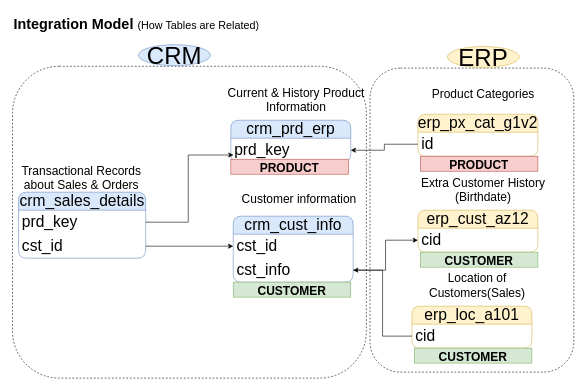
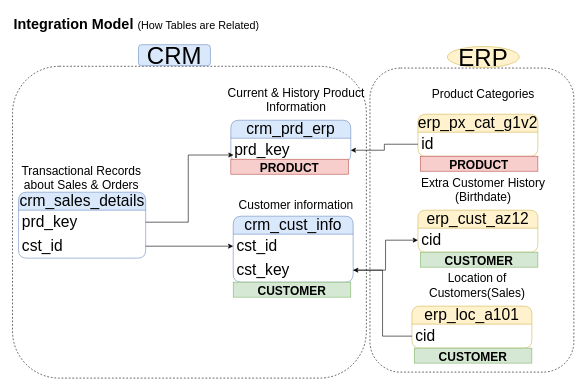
- <mxCell id="28" value="&lt;font style=&quot;font-size: 40px;&quot;&gt;CRM&lt;/font&gt;" style="ellipse;whiteSpace=wrap;html=1;fillColor=#dae8fc;strokeColor=#6c8ebf;" parent="1" vertex="1"><mxGeometry x="230" y="74" width="120" height="35" as="geometry" /></mxCell>
+ <mxCell id="28" value="&lt;font style=&quot;font-size: 40px;&quot;&gt;CRM&lt;/font&gt;" style="rounded=1;whiteSpace=wrap;html=1;fillColor=#dae8fc;strokeColor=#6c8ebf;" parent="1" vertex="1"><mxGeometry x="230" y="74" width="120" height="35" as="geometry" /></mxCell>
- <mxCell id="14" value="&lt;font style=&quot;font-size: 20px;&quot;&gt;Customer information&lt;/font&gt;" style="text;html=1;align=center;verticalAlign=middle;whiteSpace=wrap;rounded=0;" parent="1" vertex="1"><mxGeometry x="393" y="315" width="210" height="30" as="geometry" /></mxCell>
+ <mxCell id="14" value="&lt;font style=&quot;font-size: 20px;&quot;&gt;Customer information&lt;/font&gt;" style="text;html=1;align=center;verticalAlign=middle;whiteSpace=wrap;rounded=0;" parent="1" vertex="1"><mxGeometry x="388" y="325" width="210" height="30" as="geometry" /></mxCell>
- <mxCell id="4" value="cst_info" style="text;strokeColor=none;fillColor=none;align=left;verticalAlign=middle;spacingLeft=4;spacingRight=4;overflow=hidden;points=[[0,0.5],[1,0.5]];portConstraint=eastwest;rotatable=0;whiteSpace=wrap;html=1;fontSize=26;" parent="2" vertex="1"><mxGeometry y="70" width="200" height="40" as="geometry" /></mxCell>
+ <mxCell id="4" value="cst_key" style="text;strokeColor=none;fillColor=none;align=left;verticalAlign=middle;spacingLeft=4;spacingRight=4;overflow=hidden;points=[[0,0.5],[1,0.5]];portConstraint=eastwest;rotatable=0;whiteSpace=wrap;html=1;fontSize=26;" parent="2" vertex="1"><mxGeometry y="70" width="200" height="40" as="geometry" /></mxCell>
